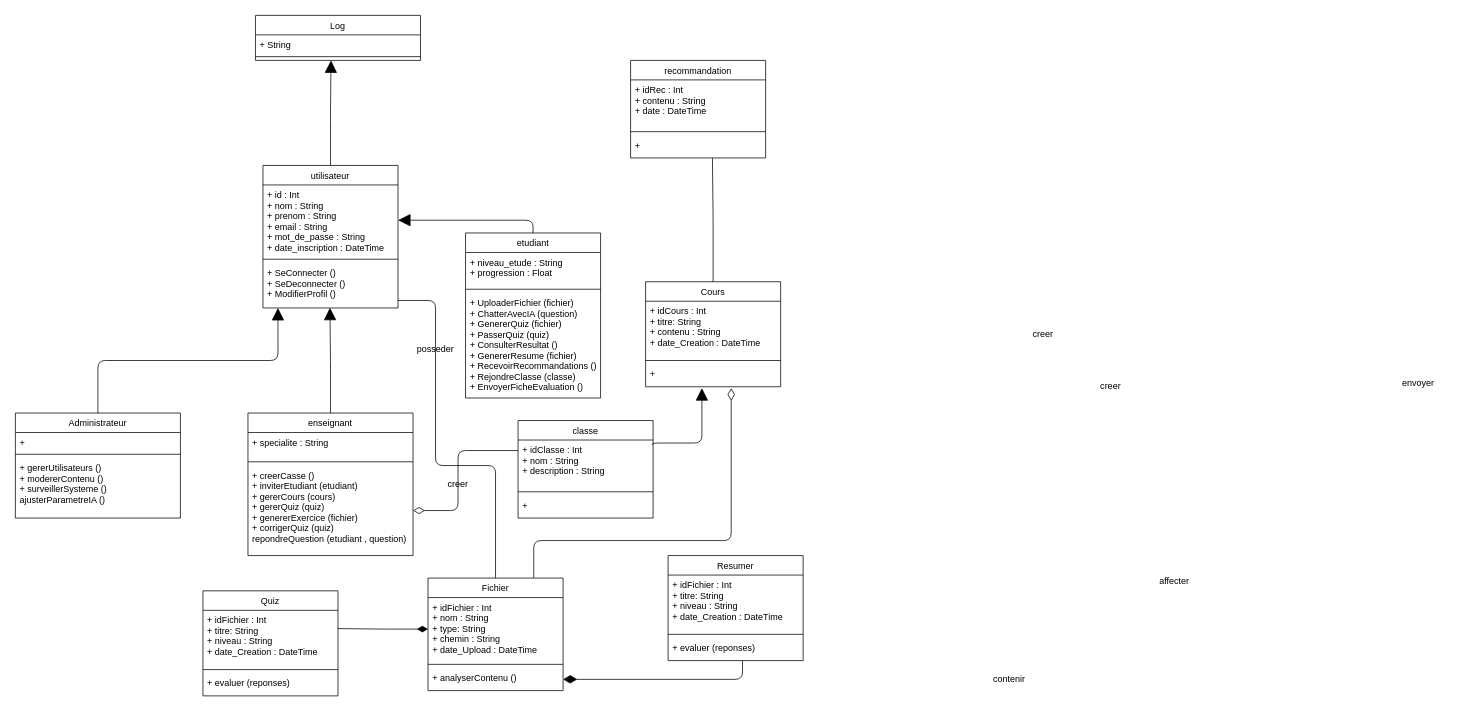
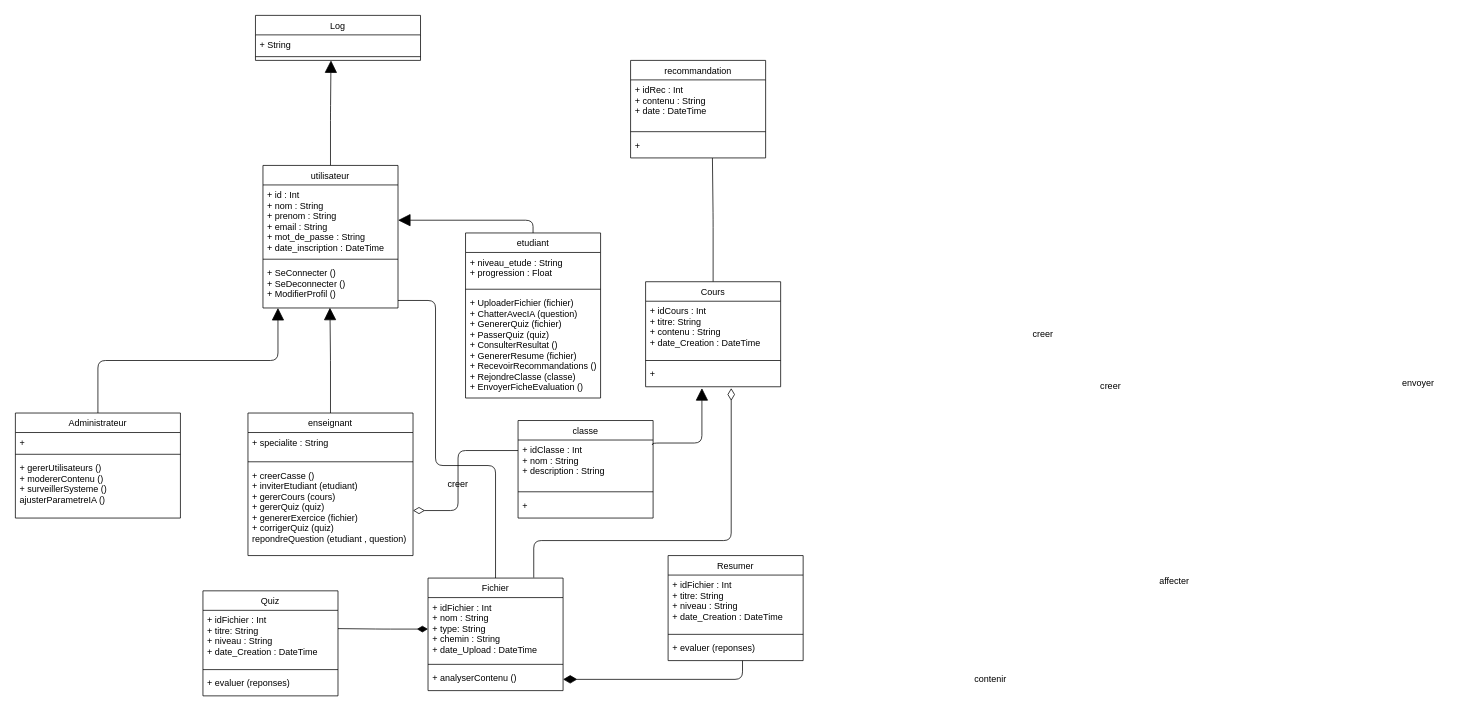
- <mxCell id="48" value="posseder" style="text;html=1;strokeColor=none;fillColor=none;align=center;verticalAlign=middle;whiteSpace=wrap;rounded=0;fontStyle=0" vertex="1" parent="1"><mxGeometry x="550" y="450" width="60" height="30" as="geometry" /></mxCell>
- <mxCell id="49" value="contenir" style="text;html=1;strokeColor=none;fillColor=none;align=center;verticalAlign=middle;whiteSpace=wrap;rounded=0;fontStyle=0" vertex="1" parent="1"><mxGeometry x="1315" y="890" width="60" height="30" as="geometry" /></mxCell>
+ <mxCell id="49" value="contenir" style="text;html=1;strokeColor=none;fillColor=none;align=center;verticalAlign=middle;whiteSpace=wrap;rounded=0;fontStyle=0" vertex="1" parent="1"><mxGeometry x="1290" y="890" width="60" height="30" as="geometry" /></mxCell>
